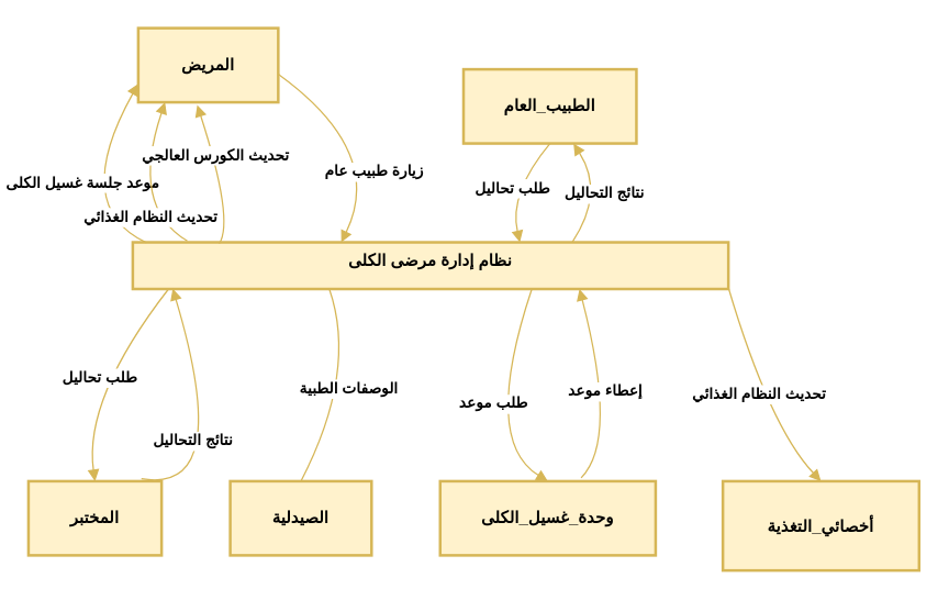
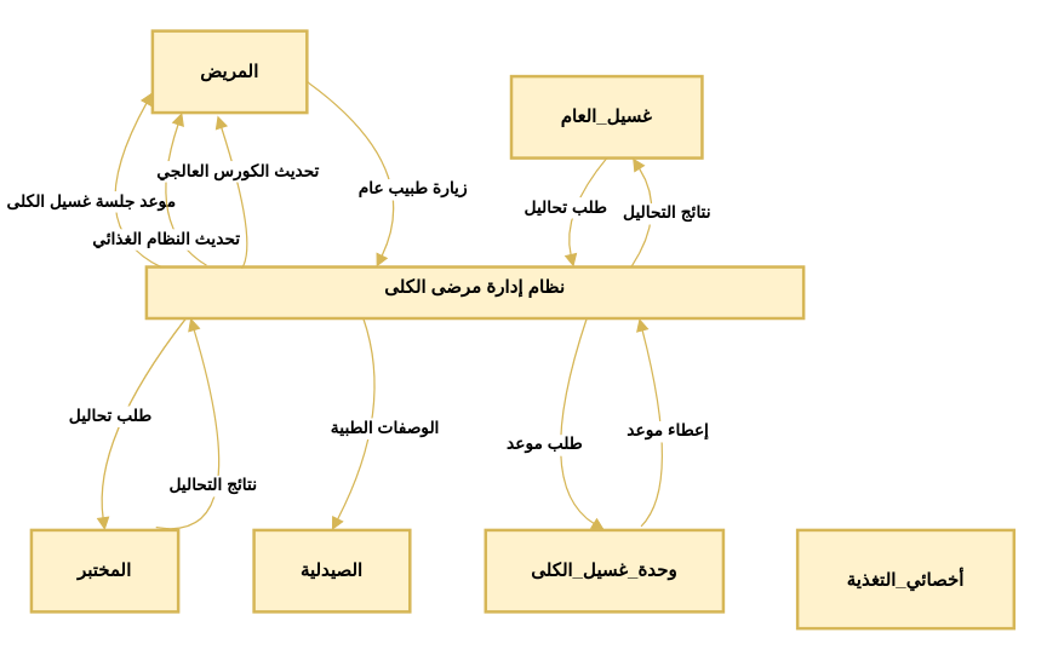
- <mxCell id="8" value="الطبيب_العام" style="whiteSpace=wrap;strokeWidth=2;fillColor=#fff2cc;strokeColor=#d6b656;fontStyle=1" vertex="1" parent="1"><mxGeometry x="337" y="50" width="126" height="54" as="geometry" /></mxCell>
+ <mxCell id="8" value="غسيل_العام" style="whiteSpace=wrap;strokeWidth=2;fillColor=#fff2cc;strokeColor=#d6b656;fontStyle=1" vertex="1" parent="1"><mxGeometry x="337" y="50" width="126" height="54" as="geometry" /></mxCell>
- <mxCell id="12" value="تحديث النظام الغذائي" style="curved=1;startArrow=none;endArrow=block;exitX=1;exitY=0.97;entryX=0.5;entryY=0;rounded=0;fillColor=#fff2cc;strokeColor=#d6b656;fontStyle=1" edge="1" parent="1" source="2" target="6"><mxGeometry relative="1" as="geometry"><Array as="points"><mxPoint x="560" y="310" /></Array></mxGeometry></mxCell>
- <mxCell id="10" value="الوصفات الطبية" style="curved=1;startArrow=none;endArrow=none;exitX=0.33;exitY=1;entryX=0.5;entryY=0;rounded=0;fillColor=#fff2cc;strokeColor=#d6b656;fontStyle=1;" edge="1" parent="1" source="2" target="4"><mxGeometry relative="1" as="geometry"><Array as="points"><mxPoint x="260" y="270" /></Array></mxGeometry></mxCell>
+ <mxCell id="10" value="الوصفات الطبية" style="curved=1;startArrow=none;endArrow=block;exitX=0.33;exitY=1;entryX=0.5;entryY=0;rounded=0;fillColor=#fff2cc;strokeColor=#d6b656;fontStyle=1" edge="1" parent="1" source="2" target="4"><mxGeometry relative="1" as="geometry"><Array as="points"><mxPoint x="260" y="270" /></Array></mxGeometry></mxCell>
